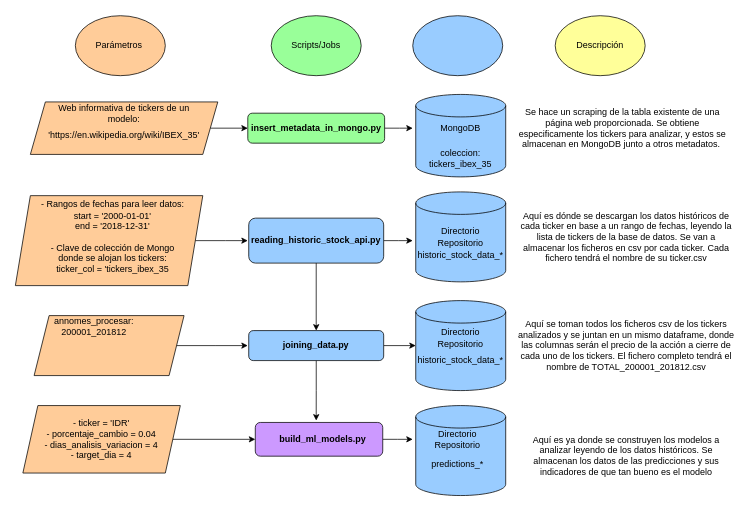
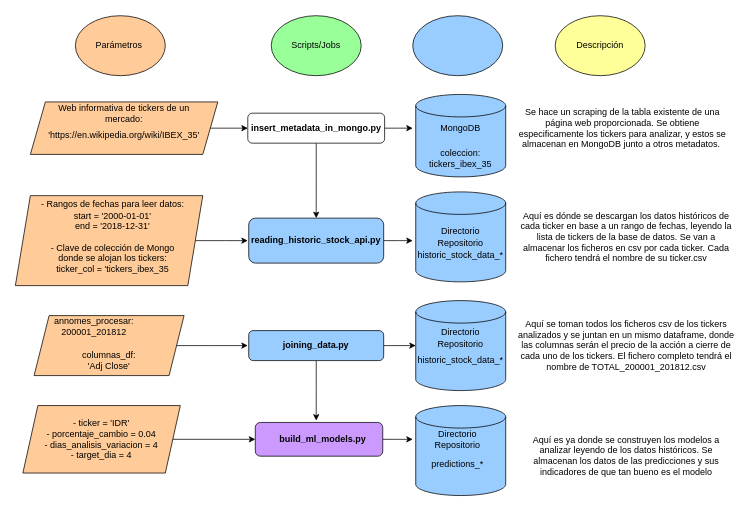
- <mxCell id="19" value="Web informativa de tickers de un modelo:" style="text;html=1;strokeColor=none;fillColor=none;align=center;verticalAlign=middle;whiteSpace=wrap;rounded=0;" vertex="1" parent="1"><mxGeometry x="70" y="140" width="190" height="20" as="geometry" /></mxCell>
+ <mxCell id="19" value="Web informativa de tickers de un mercado:" style="text;html=1;strokeColor=none;fillColor=none;align=center;verticalAlign=middle;whiteSpace=wrap;rounded=0;" vertex="1" parent="1"><mxGeometry x="70" y="140" width="190" height="20" as="geometry" /></mxCell>
- <mxCell id="4" value="&lt;h4&gt;insert_metadata_in_mongo.py&lt;/h4&gt;" style="rounded=1;whiteSpace=wrap;html=1;fontSize=12;glass=0;strokeWidth=1;shadow=0;fillColor=#99FF99;" parent="1" vertex="1"><mxGeometry x="330" y="150" width="182.5" height="40" as="geometry" /></mxCell>
+ <mxCell id="4" value="&lt;h4&gt;insert_metadata_in_mongo.py&lt;/h4&gt;" style="rounded=1;whiteSpace=wrap;html=1;fontSize=12;glass=0;strokeWidth=1;shadow=0;fillColor=#ffffff;" parent="1" vertex="1"><mxGeometry x="330" y="150" width="182.5" height="40" as="geometry" /></mxCell>
+ <mxCell id="2" style="edgeStyle=orthogonalEdgeStyle;rounded=0;orthogonalLoop=1;jettySize=auto;html=1;entryX=0.5;entryY=0;entryDx=0;entryDy=0;" edge="1" parent="1" source="4" target="7"><mxGeometry relative="1" as="geometry" /></mxCell>
- <mxCell id="6" style="edgeStyle=orthogonalEdgeStyle;rounded=0;orthogonalLoop=1;jettySize=auto;html=1;entryX=0.5;entryY=0;entryDx=0;entryDy=0;" edge="1" parent="1" source="7" target="32"><mxGeometry relative="1" as="geometry"><mxPoint x="421.25" y="410" as="targetPoint" /></mxGeometry></mxCell>
+ <mxCell id="37" value="columnas_df: 'Adj Close'" style="text;html=1;strokeColor=none;fillColor=none;align=center;verticalAlign=middle;whiteSpace=wrap;rounded=0;" vertex="1" parent="1"><mxGeometry x="125" y="470" width="40" height="20" as="geometry" /></mxCell>
